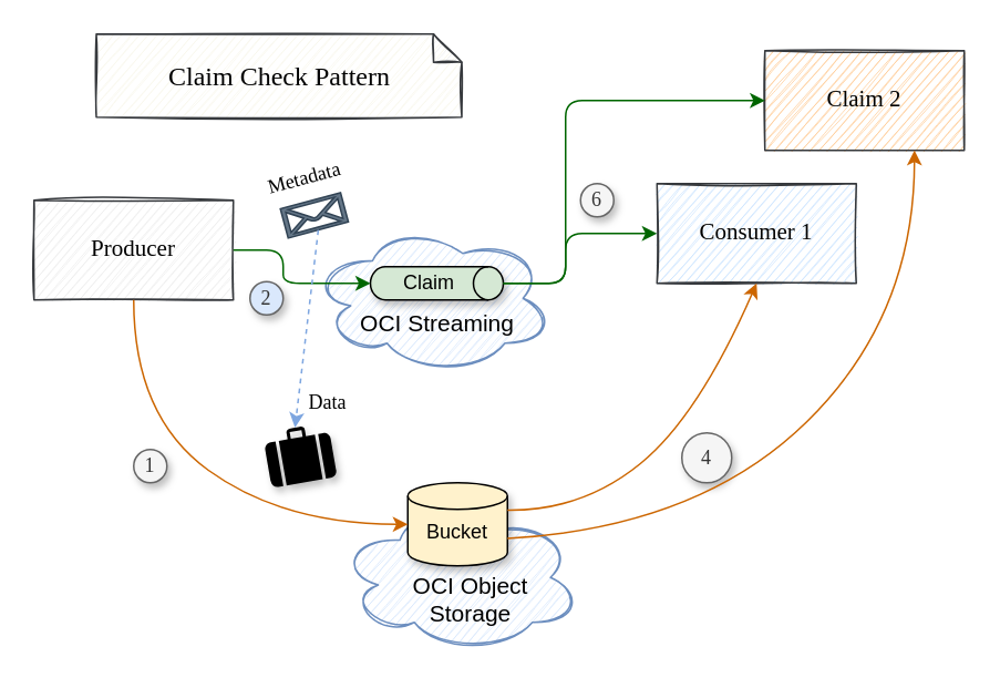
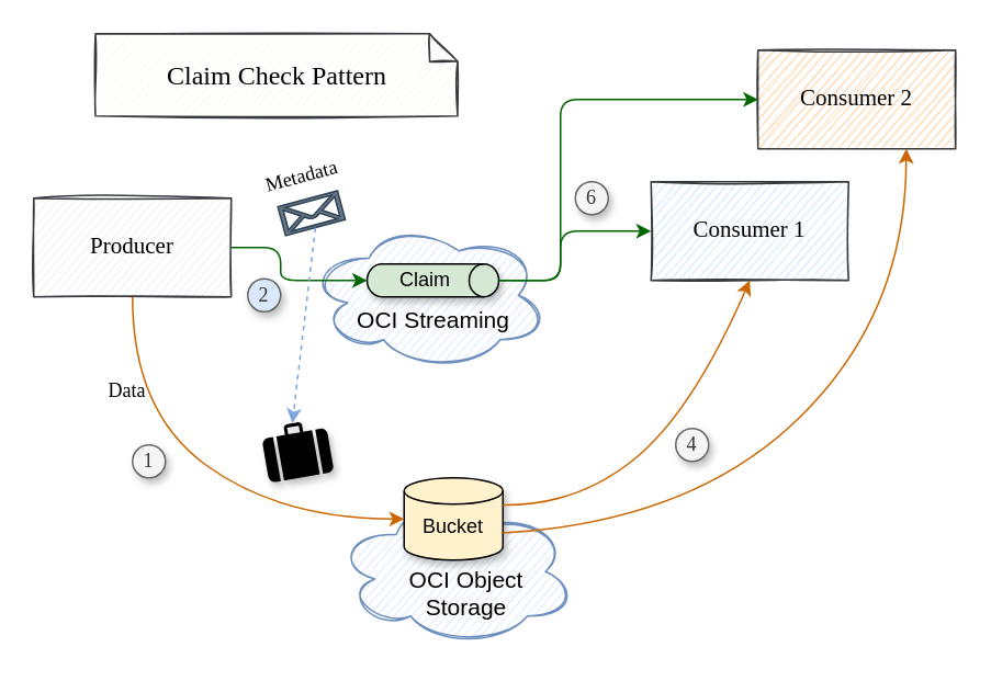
- <mxCell id="4" value="&lt;font style=&quot;font-size: 14px&quot; face=&quot;Comic Sans MS&quot;&gt;Claim 2&lt;/font&gt;" style="rounded=0;whiteSpace=wrap;html=1;fillColor=#ffcc99;strokeColor=#36393d;sketch=1;" parent="1" vertex="1"><mxGeometry x="460" y="30" width="120" height="60" as="geometry" /></mxCell>
+ <mxCell id="4" value="&lt;font style=&quot;font-size: 14px&quot; face=&quot;Comic Sans MS&quot;&gt;Consumer 2&lt;/font&gt;" style="rounded=0;whiteSpace=wrap;html=1;fillColor=#ffcc99;strokeColor=#36393d;sketch=1;" parent="1" vertex="1"><mxGeometry x="460" y="30" width="120" height="60" as="geometry" /></mxCell>
- <mxCell id="28" value="&lt;font face=&quot;Comic Sans MS&quot;&gt;Data&lt;/font&gt;" style="text;html=1;strokeColor=none;fillColor=none;align=center;verticalAlign=middle;whiteSpace=wrap;rounded=0;shadow=0;sketch=0;" parent="1" vertex="1"><mxGeometry x="168" y="232" width="58" height="20" as="geometry" /></mxCell>
+ <mxCell id="28" value="&lt;font face=&quot;Comic Sans MS&quot;&gt;Data&lt;/font&gt;" style="text;html=1;strokeColor=none;fillColor=none;align=center;verticalAlign=middle;whiteSpace=wrap;rounded=0;shadow=0;sketch=0;" parent="1" vertex="1"><mxGeometry x="48" y="227" width="58" height="20" as="geometry" /></mxCell>
- <mxCell id="21" value="&lt;font face=&quot;Comic Sans MS&quot;&gt;4&lt;/font&gt;" style="ellipse;whiteSpace=wrap;html=1;aspect=fixed;fillColor=#f5f5f5;strokeColor=#666666;fontColor=#333333;shadow=1;" parent="1" vertex="1"><mxGeometry x="410" y="260" width="30" height="30" as="geometry" /></mxCell>
+ <mxCell id="21" value="&lt;font face=&quot;Comic Sans MS&quot;&gt;4&lt;/font&gt;" style="ellipse;whiteSpace=wrap;html=1;aspect=fixed;fillColor=#f5f5f5;strokeColor=#666666;fontColor=#333333;shadow=1;" parent="1" vertex="1"><mxGeometry x="410" y="260" width="20" height="20" as="geometry" /></mxCell>
